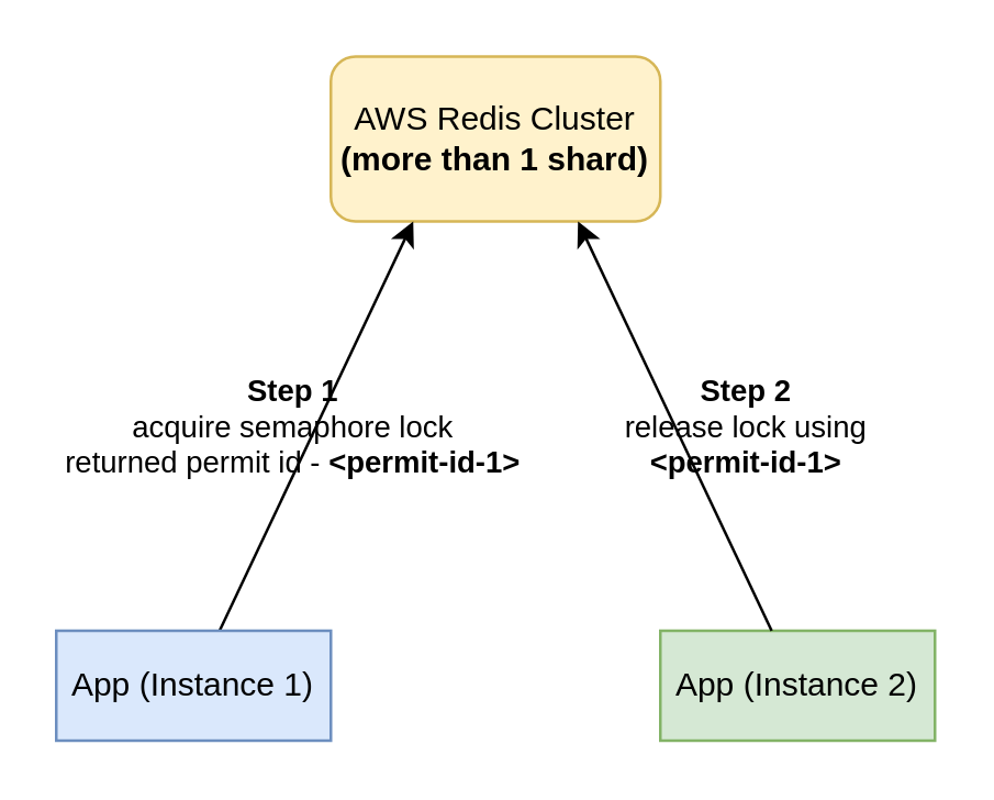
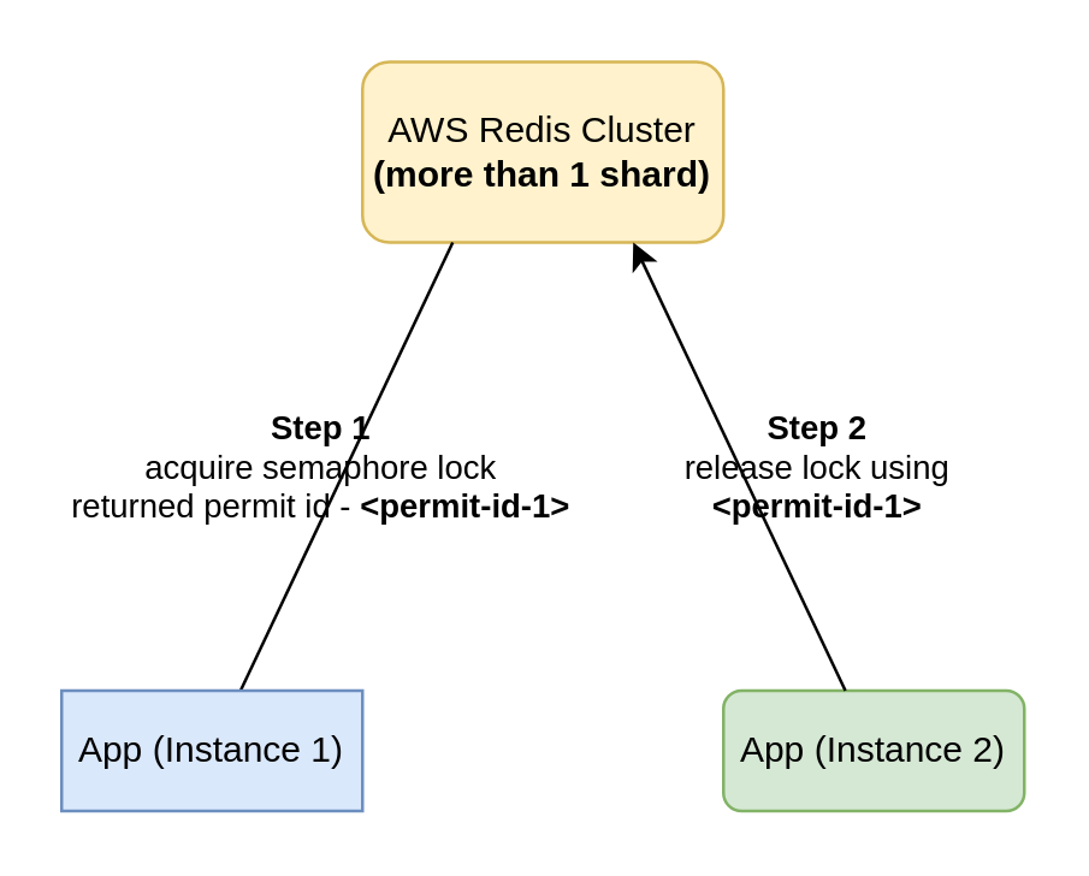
- <mxCell id="4" style="rounded=0;orthogonalLoop=1;jettySize=auto;html=1;entryX=0.25;entryY=1;entryDx=0;entryDy=0;" edge="1" parent="1" source="6" target="2"><mxGeometry relative="1" as="geometry"><mxPoint x="180" y="89" as="targetPoint" /></mxGeometry></mxCell>
+ <mxCell id="4" style="rounded=0;orthogonalLoop=1;jettySize=auto;html=1;entryX=0.25;entryY=1;entryDx=0;entryDy=0;endArrow=none;" edge="1" parent="1" source="6" target="2"><mxGeometry relative="1" as="geometry"><mxPoint x="180" y="89" as="targetPoint" /></mxGeometry></mxCell>
- <mxCell id="3" value="App (Instance 2)" style="whiteSpace=wrap;html=1;fillColor=#d5e8d4;strokeColor=#82b366;rounded=0;" vertex="1" parent="1"><mxGeometry x="240" y="229" width="100" height="40" as="geometry" /></mxCell>
+ <mxCell id="3" value="App (Instance 2)" style="rounded=1;whiteSpace=wrap;html=1;fillColor=#d5e8d4;strokeColor=#82b366;" vertex="1" parent="1"><mxGeometry x="240" y="229" width="100" height="40" as="geometry" /></mxCell>
